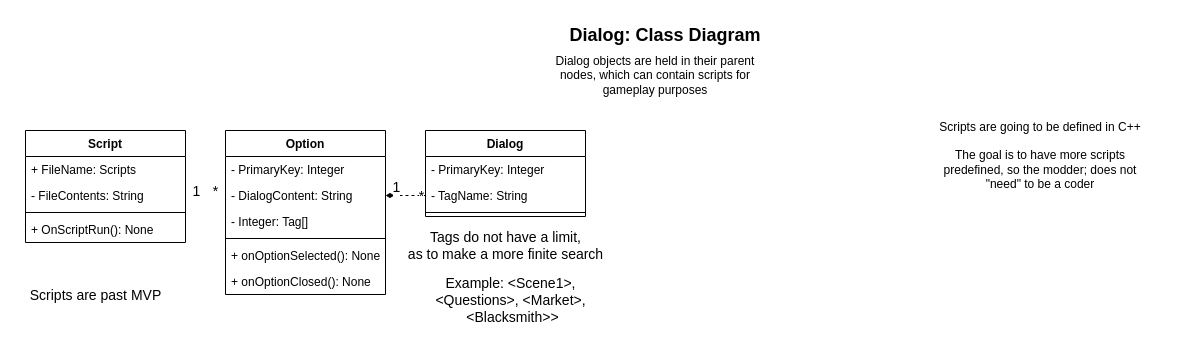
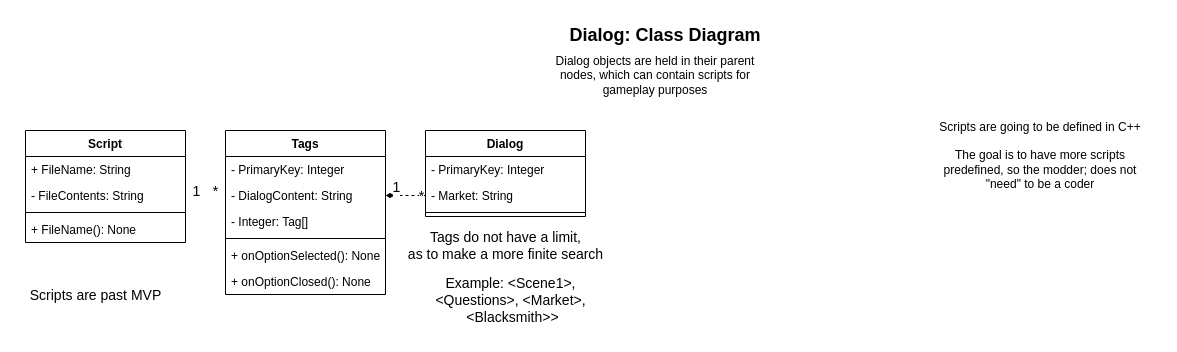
- <mxCell id="7" value="Option" style="swimlane;fontStyle=1;align=center;verticalAlign=top;childLayout=stackLayout;horizontal=1;startSize=26;horizontalStack=0;resizeParent=1;resizeParentMax=0;resizeLast=0;collapsible=1;marginBottom=0;" vertex="1" parent="1"><mxGeometry x="225" y="130" width="160" height="164" as="geometry" /></mxCell>
+ <mxCell id="7" value="Tags" style="swimlane;fontStyle=1;align=center;verticalAlign=top;childLayout=stackLayout;horizontal=1;startSize=26;horizontalStack=0;resizeParent=1;resizeParentMax=0;resizeLast=0;collapsible=1;marginBottom=0;" vertex="1" parent="1"><mxGeometry x="225" y="130" width="160" height="164" as="geometry" /></mxCell>
- <mxCell id="3" value="+ FileName: Scripts" style="text;strokeColor=none;fillColor=none;align=left;verticalAlign=top;spacingLeft=4;spacingRight=4;overflow=hidden;rotatable=0;points=[[0,0.5],[1,0.5]];portConstraint=eastwest;" vertex="1" parent="2"><mxGeometry y="26" width="160" height="26" as="geometry" /></mxCell>
+ <mxCell id="3" value="+ FileName: String" style="text;strokeColor=none;fillColor=none;align=left;verticalAlign=top;spacingLeft=4;spacingRight=4;overflow=hidden;rotatable=0;points=[[0,0.5],[1,0.5]];portConstraint=eastwest;" vertex="1" parent="2"><mxGeometry y="26" width="160" height="26" as="geometry" /></mxCell>
- <mxCell id="20" value="- TagName: String&#10;" style="text;strokeColor=none;fillColor=none;align=left;verticalAlign=top;spacingLeft=4;spacingRight=4;overflow=hidden;rotatable=0;points=[[0,0.5],[1,0.5]];portConstraint=eastwest;" vertex="1" parent="18"><mxGeometry y="52" width="160" height="26" as="geometry" /></mxCell>
+ <mxCell id="20" value="- Market: String&#10;" style="text;strokeColor=none;fillColor=none;align=left;verticalAlign=top;spacingLeft=4;spacingRight=4;overflow=hidden;rotatable=0;points=[[0,0.5],[1,0.5]];portConstraint=eastwest;" vertex="1" parent="18"><mxGeometry y="52" width="160" height="26" as="geometry" /></mxCell>
- <mxCell id="6" value="+ OnScriptRun(): None" style="text;strokeColor=none;fillColor=none;align=left;verticalAlign=top;spacingLeft=4;spacingRight=4;overflow=hidden;rotatable=0;points=[[0,0.5],[1,0.5]];portConstraint=eastwest;" vertex="1" parent="2"><mxGeometry y="86" width="160" height="26" as="geometry" /></mxCell>
+ <mxCell id="6" value="+ FileName(): None" style="text;strokeColor=none;fillColor=none;align=left;verticalAlign=top;spacingLeft=4;spacingRight=4;overflow=hidden;rotatable=0;points=[[0,0.5],[1,0.5]];portConstraint=eastwest;" vertex="1" parent="2"><mxGeometry y="86" width="160" height="26" as="geometry" /></mxCell>
